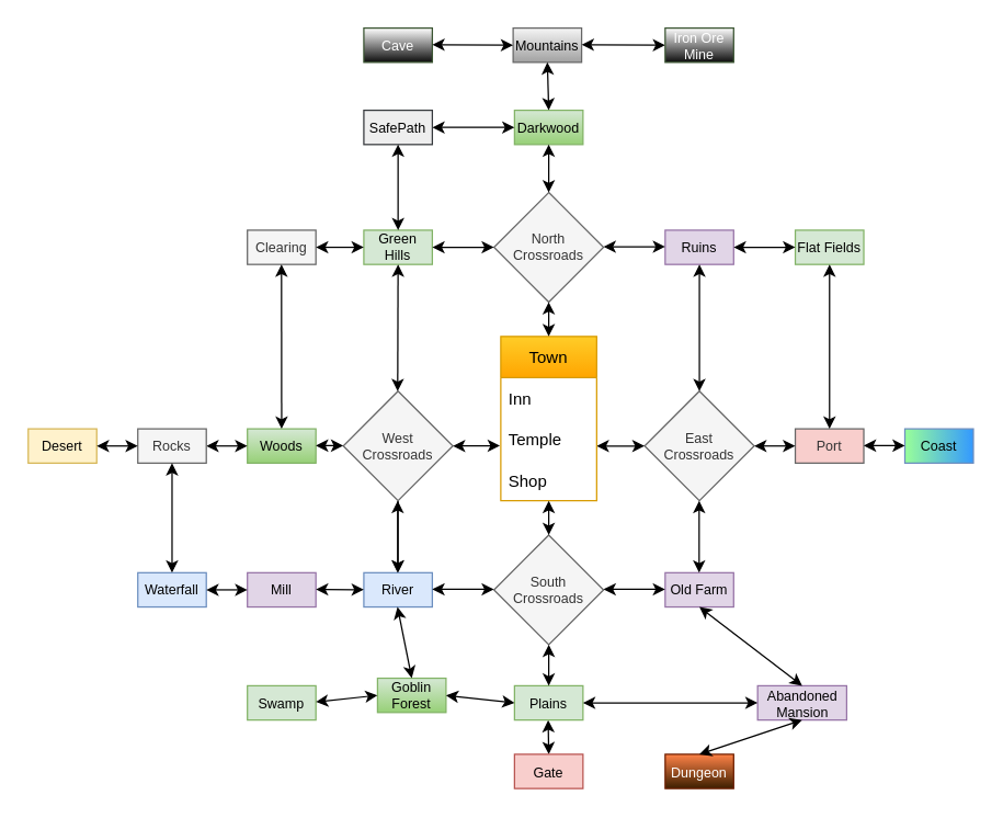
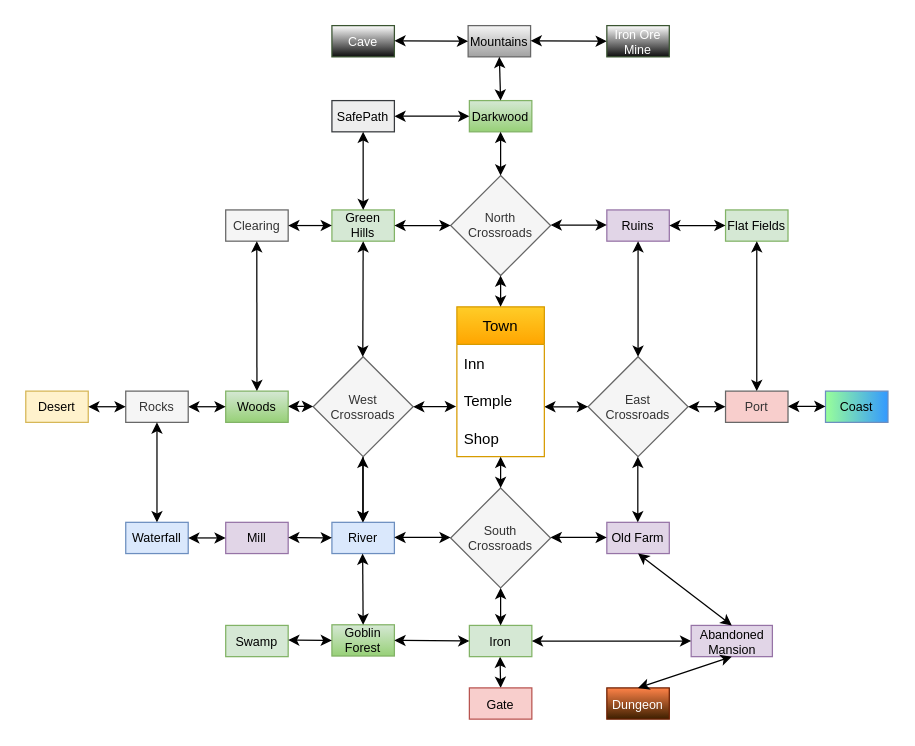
- <mxCell id="33" value="Goblin Forest" style="rounded=0;whiteSpace=wrap;html=1;fontSize=10;fillColor=#d5e8d4;strokeColor=#82b366;gradientColor=#97d077;" parent="1" vertex="1"><mxGeometry x="275" y="494.5" width="50" height="25" as="geometry" /></mxCell>
+ <mxCell id="33" value="Goblin Forest" style="rounded=0;whiteSpace=wrap;html=1;fontSize=10;fillColor=#d5e8d4;strokeColor=#82b366;gradientColor=#97d077;" parent="1" vertex="1"><mxGeometry x="265" y="499.5" width="50" height="25" as="geometry" /></mxCell>
- <mxCell id="37" value="Plains" style="rounded=0;whiteSpace=wrap;html=1;fontSize=10;fillColor=#d5e8d4;strokeColor=#82b366;" parent="1" vertex="1"><mxGeometry x="375" y="500" width="50" height="25" as="geometry" /></mxCell>
+ <mxCell id="37" value="Iron" style="rounded=0;whiteSpace=wrap;html=1;fontSize=10;fillColor=#d5e8d4;strokeColor=#82b366;" parent="1" vertex="1"><mxGeometry x="375" y="500" width="50" height="25" as="geometry" /></mxCell>
